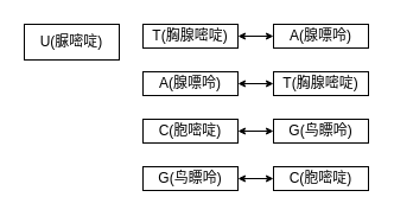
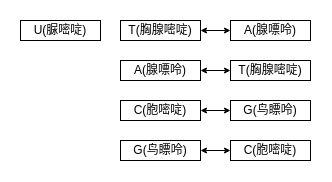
- <mxCell id="14" value="U(脲嘧啶)" style="rounded=0;whiteSpace=wrap;html=1;" vertex="1" parent="1"><mxGeometry x="20" y="20" width="80" height="30" as="geometry" /></mxCell>
+ <mxCell id="14" value="U(脲嘧啶)" style="rounded=0;whiteSpace=wrap;html=1;" vertex="1" parent="1"><mxGeometry x="20" y="20" width="80" height="20" as="geometry" /></mxCell>
